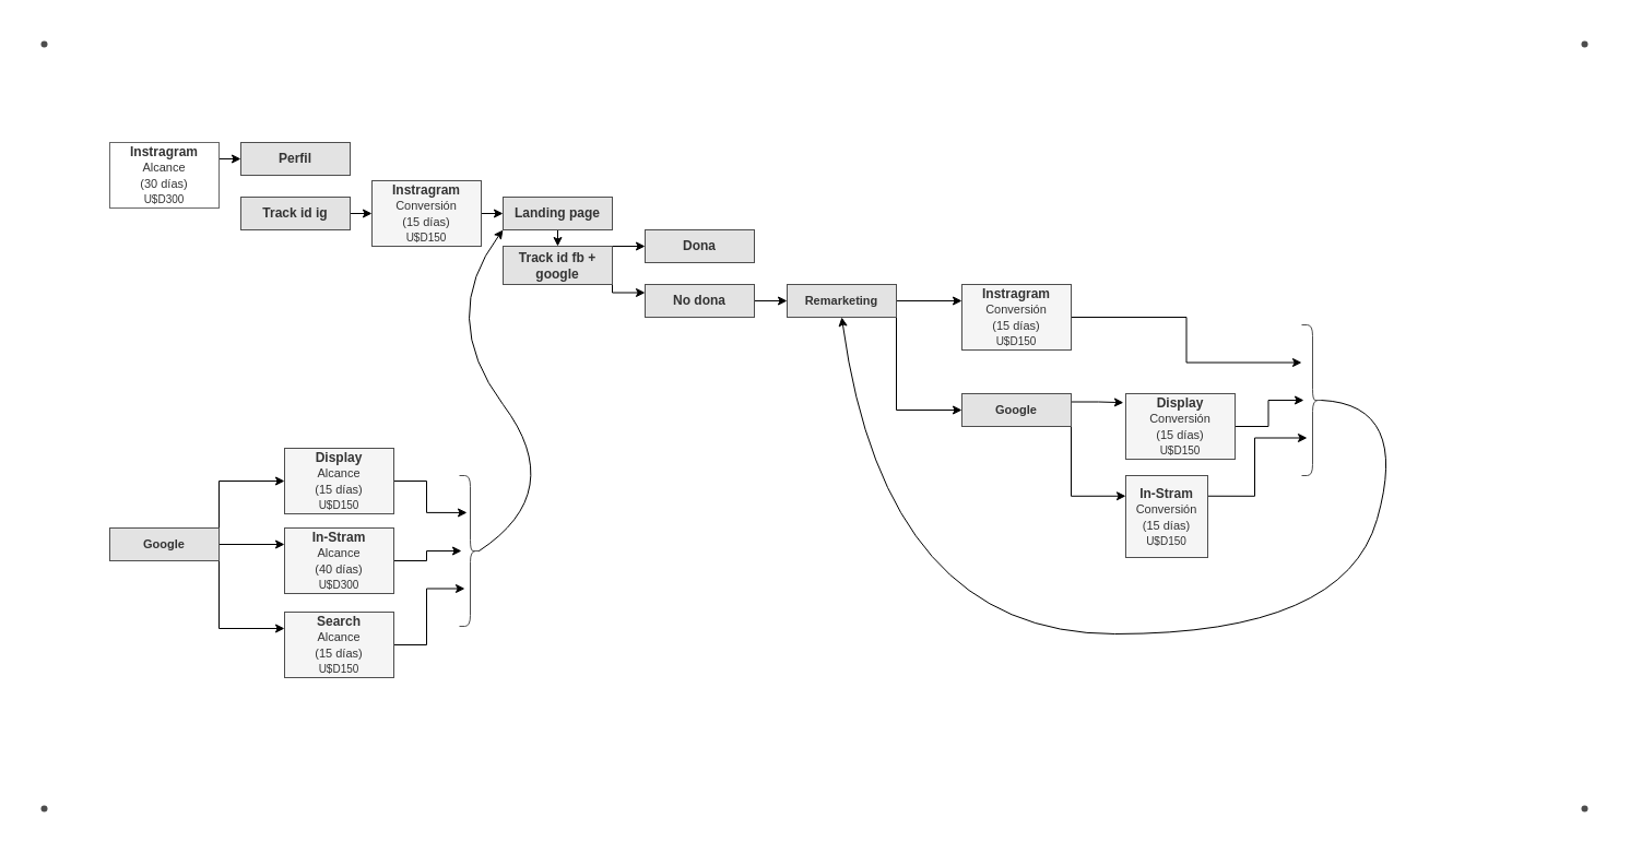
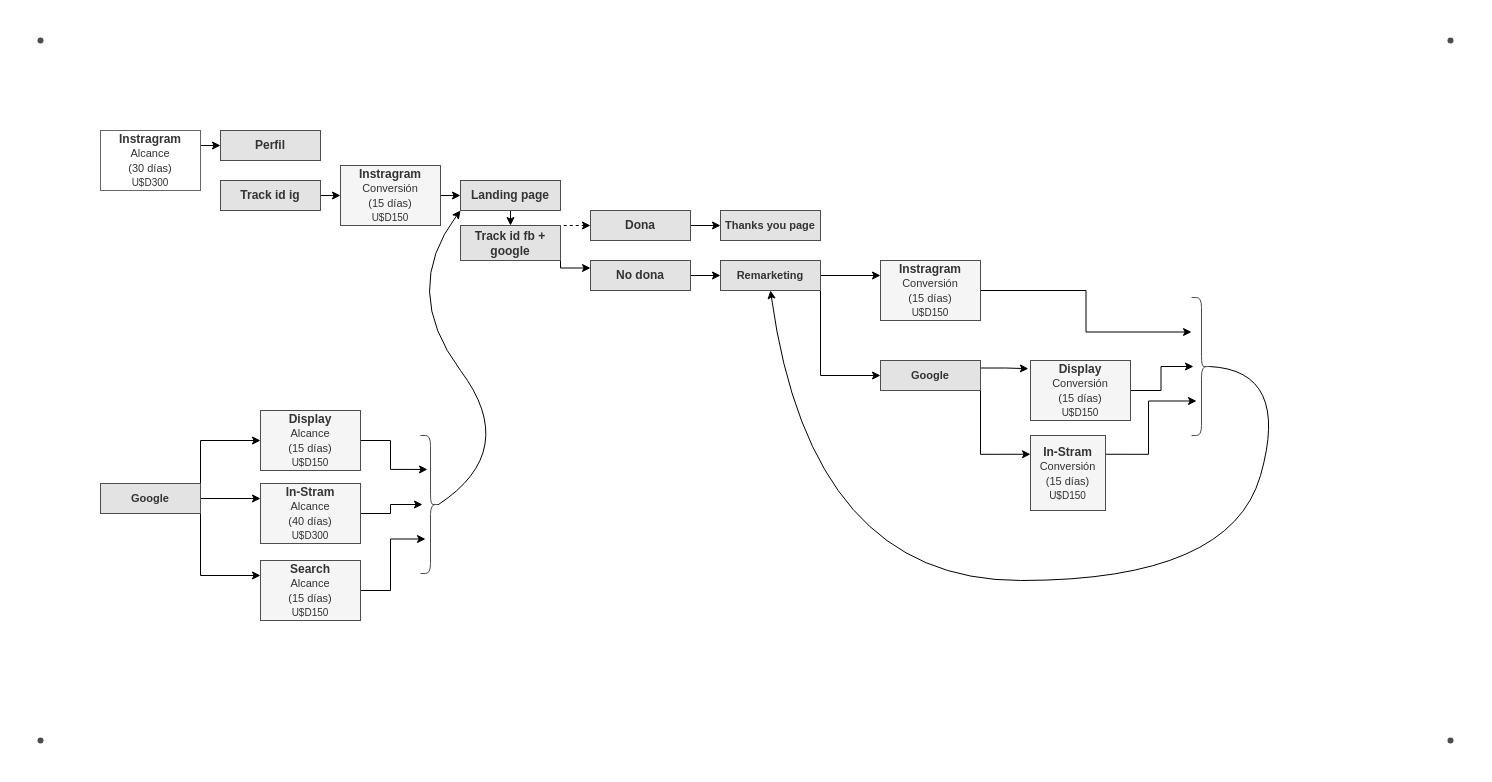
- <mxCell id="11" style="edgeStyle=orthogonalEdgeStyle;rounded=0;orthogonalLoop=1;jettySize=auto;html=1;exitX=1;exitY=0.25;exitDx=0;exitDy=0;entryX=0;entryY=0.5;entryDx=0;entryDy=0;strokeColor=#000000;" parent="1" source="13" target="15" edge="1"><mxGeometry relative="1" as="geometry"><Array as="points"><mxPoint x="560" y="225" /></Array></mxGeometry></mxCell>
+ <mxCell id="11" style="edgeStyle=orthogonalEdgeStyle;rounded=0;orthogonalLoop=1;jettySize=auto;html=1;exitX=1;exitY=0.25;exitDx=0;exitDy=0;entryX=0;entryY=0.5;entryDx=0;entryDy=0;strokeColor=#000000;dashed=1;" parent="1" source="13" target="15" edge="1"><mxGeometry relative="1" as="geometry"><Array as="points"><mxPoint x="560" y="225" /></Array></mxGeometry></mxCell>
+ <mxCell id="14" style="edgeStyle=orthogonalEdgeStyle;rounded=0;orthogonalLoop=1;jettySize=auto;html=1;exitX=1;exitY=0.5;exitDx=0;exitDy=0;entryX=0;entryY=0.5;entryDx=0;entryDy=0;strokeColor=#000000;" parent="1" source="15" target="18" edge="1"><mxGeometry relative="1" as="geometry" /></mxCell>
+ <mxCell id="18" value="&lt;font&gt;&lt;b&gt;&lt;font style=&quot;font-size: 11px&quot;&gt;Thanks you page&lt;/font&gt;&lt;/b&gt;&lt;br&gt;&lt;/font&gt;" style="rounded=0;whiteSpace=wrap;html=1;fontColor=#333333;strokeColor=#4D4D4D;fillColor=#E3E3E3;" parent="1" vertex="1"><mxGeometry x="720" y="210" width="100" height="30" as="geometry" /></mxCell>
